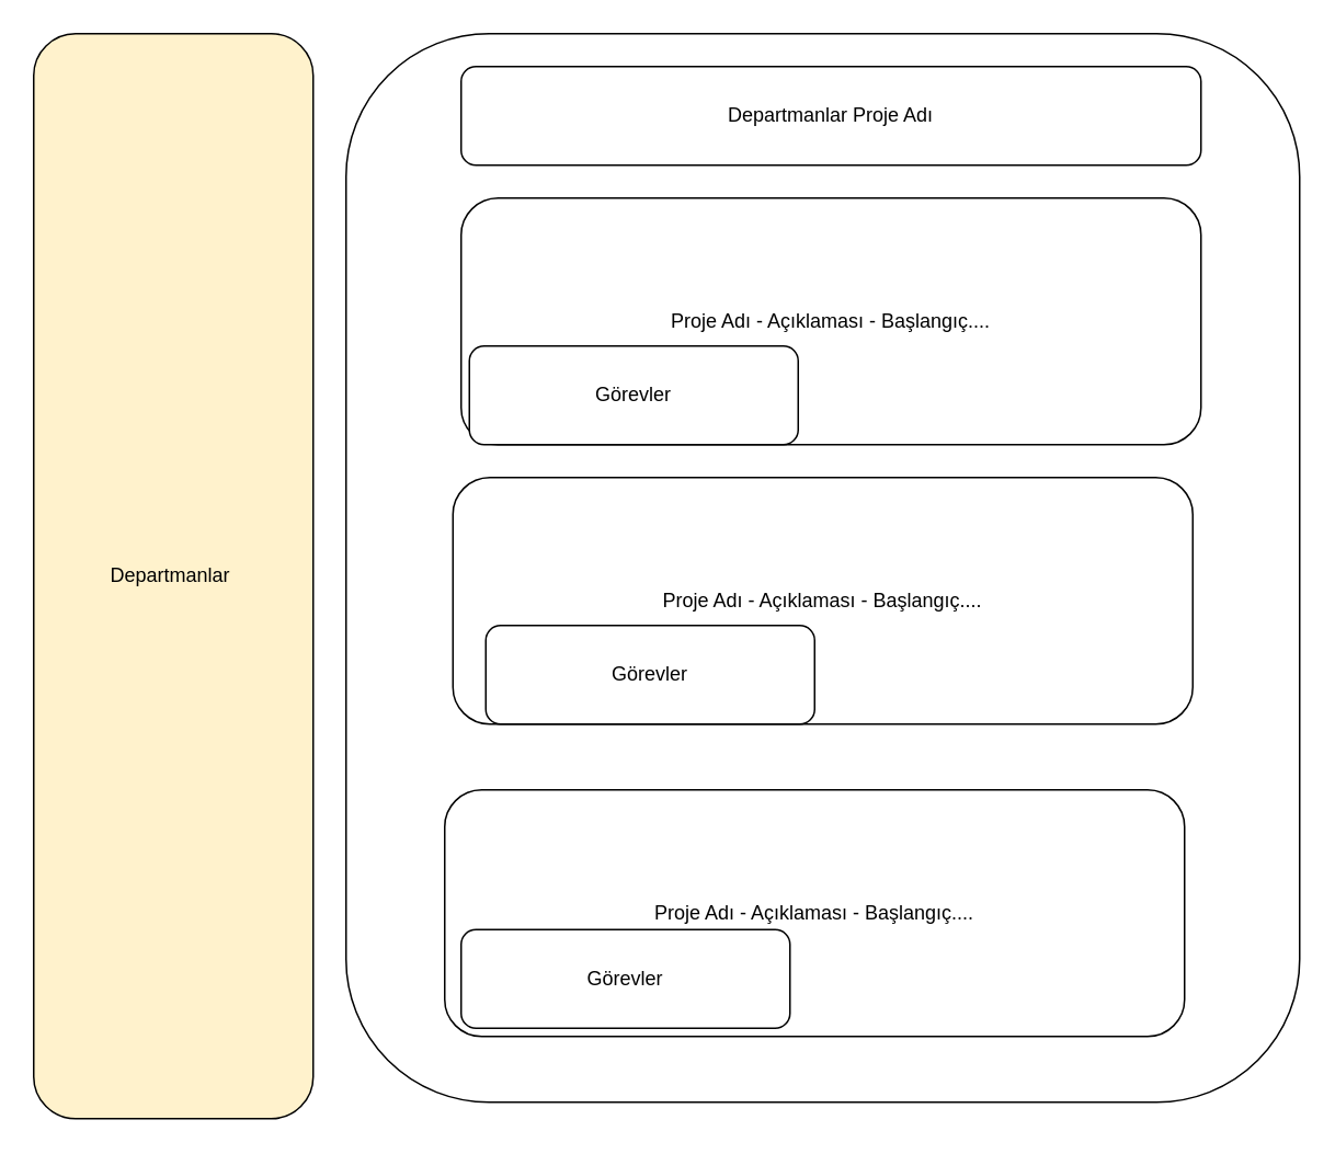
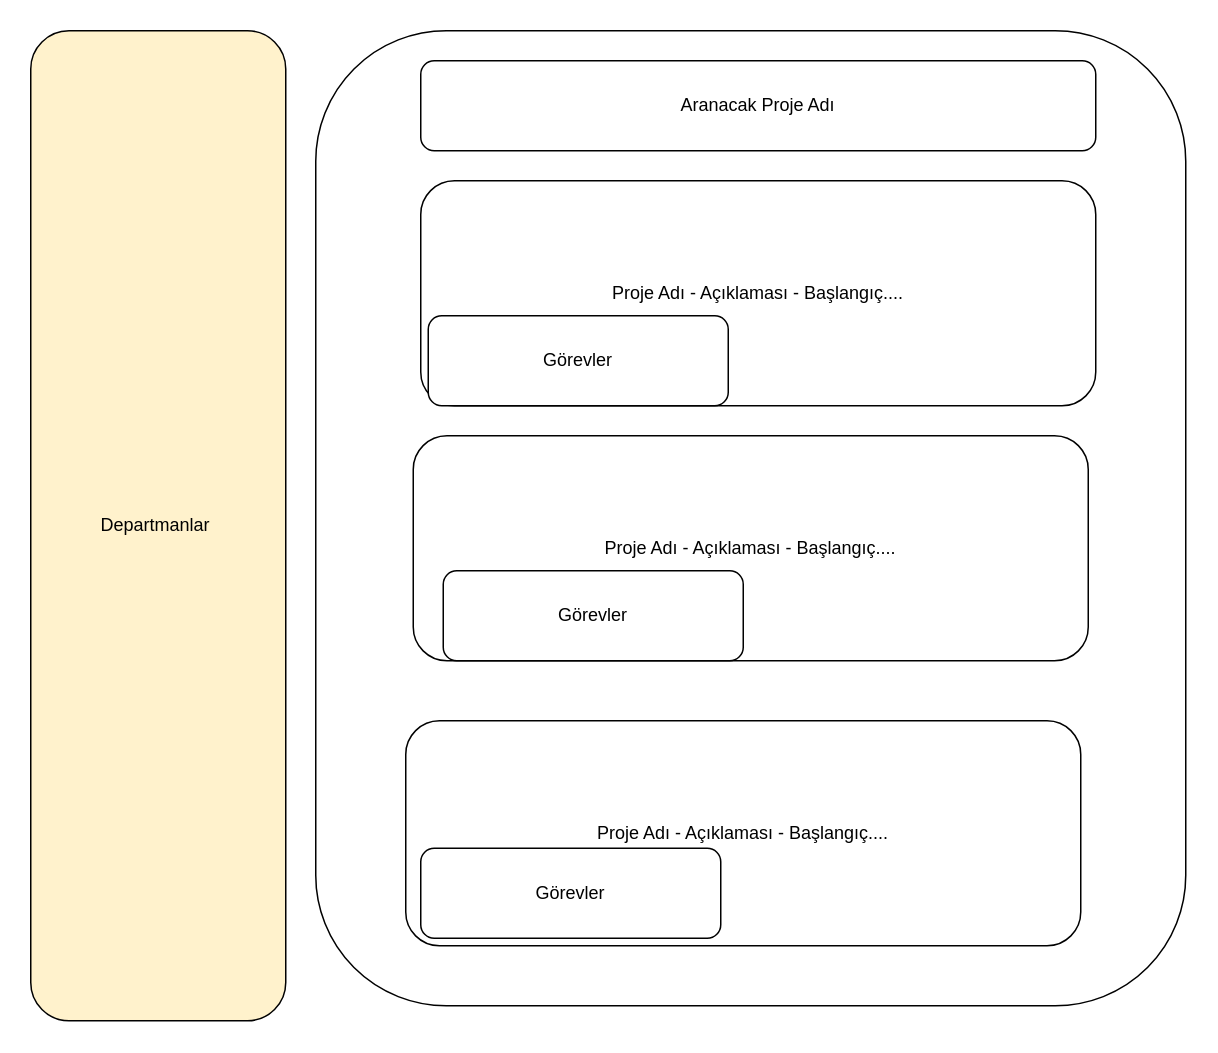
- <mxCell id="4" value="Departmanlar Proje Adı" style="rounded=1;whiteSpace=wrap;html=1;" vertex="1" parent="1"><mxGeometry x="280" y="40" width="450" height="60" as="geometry" /></mxCell>
+ <mxCell id="4" value="Aranacak Proje Adı" style="rounded=1;whiteSpace=wrap;html=1;" vertex="1" parent="1"><mxGeometry x="280" y="40" width="450" height="60" as="geometry" /></mxCell>
